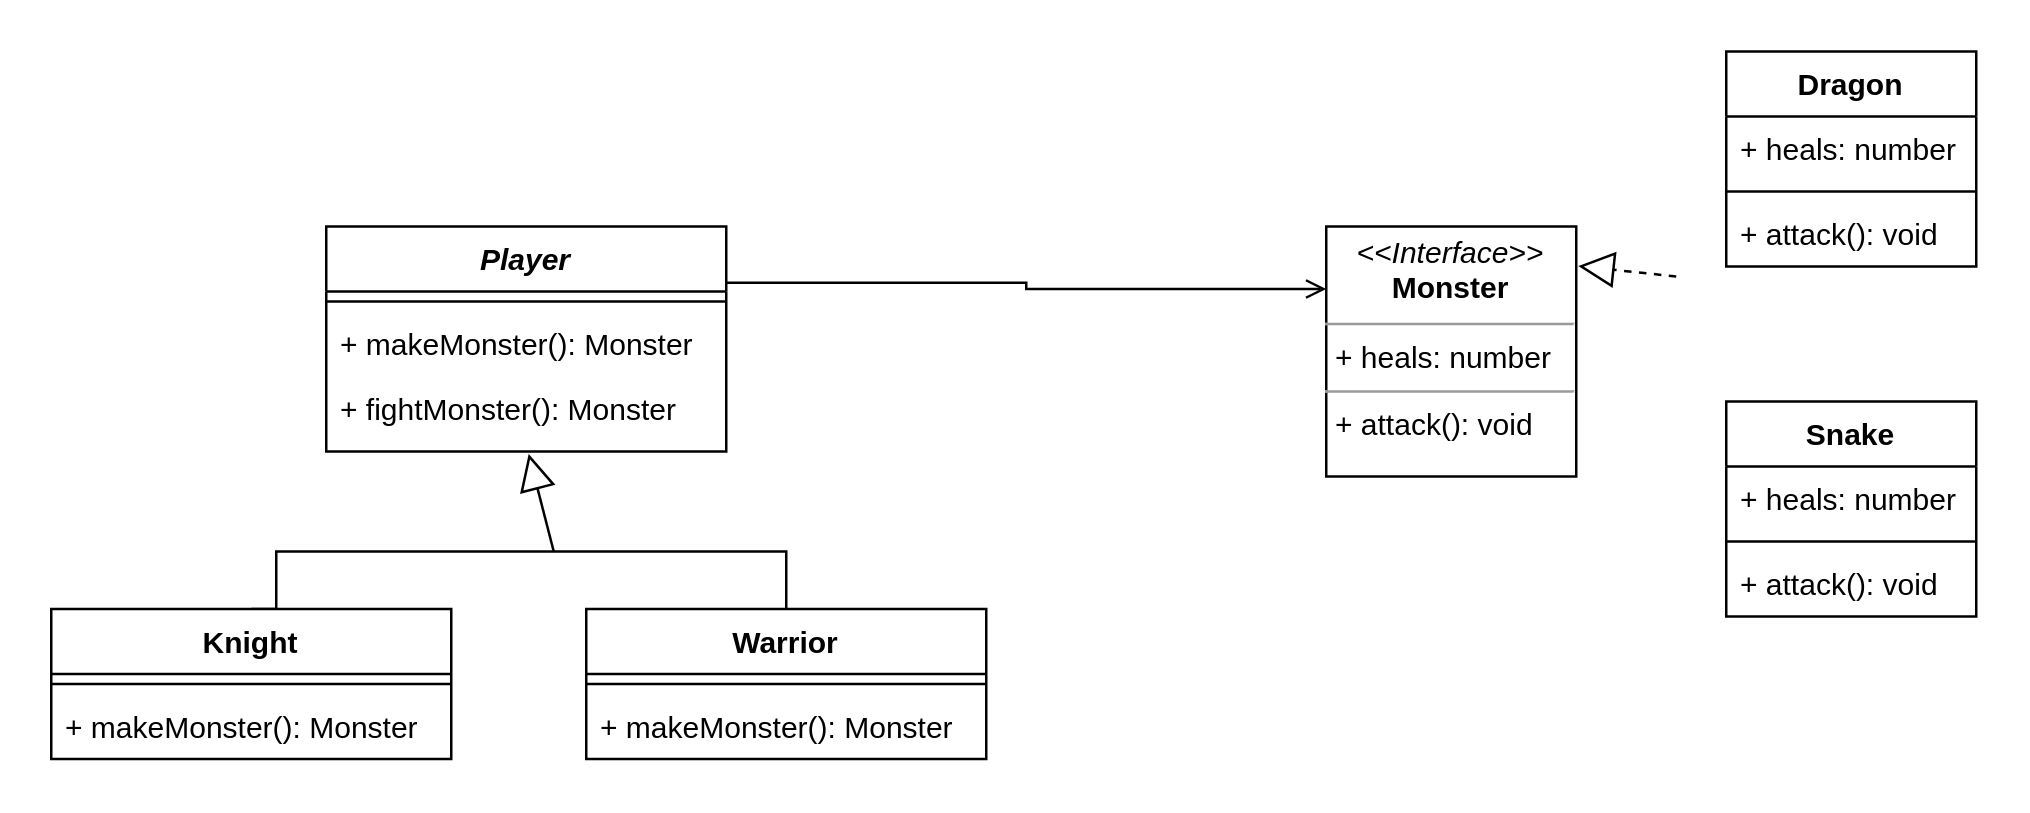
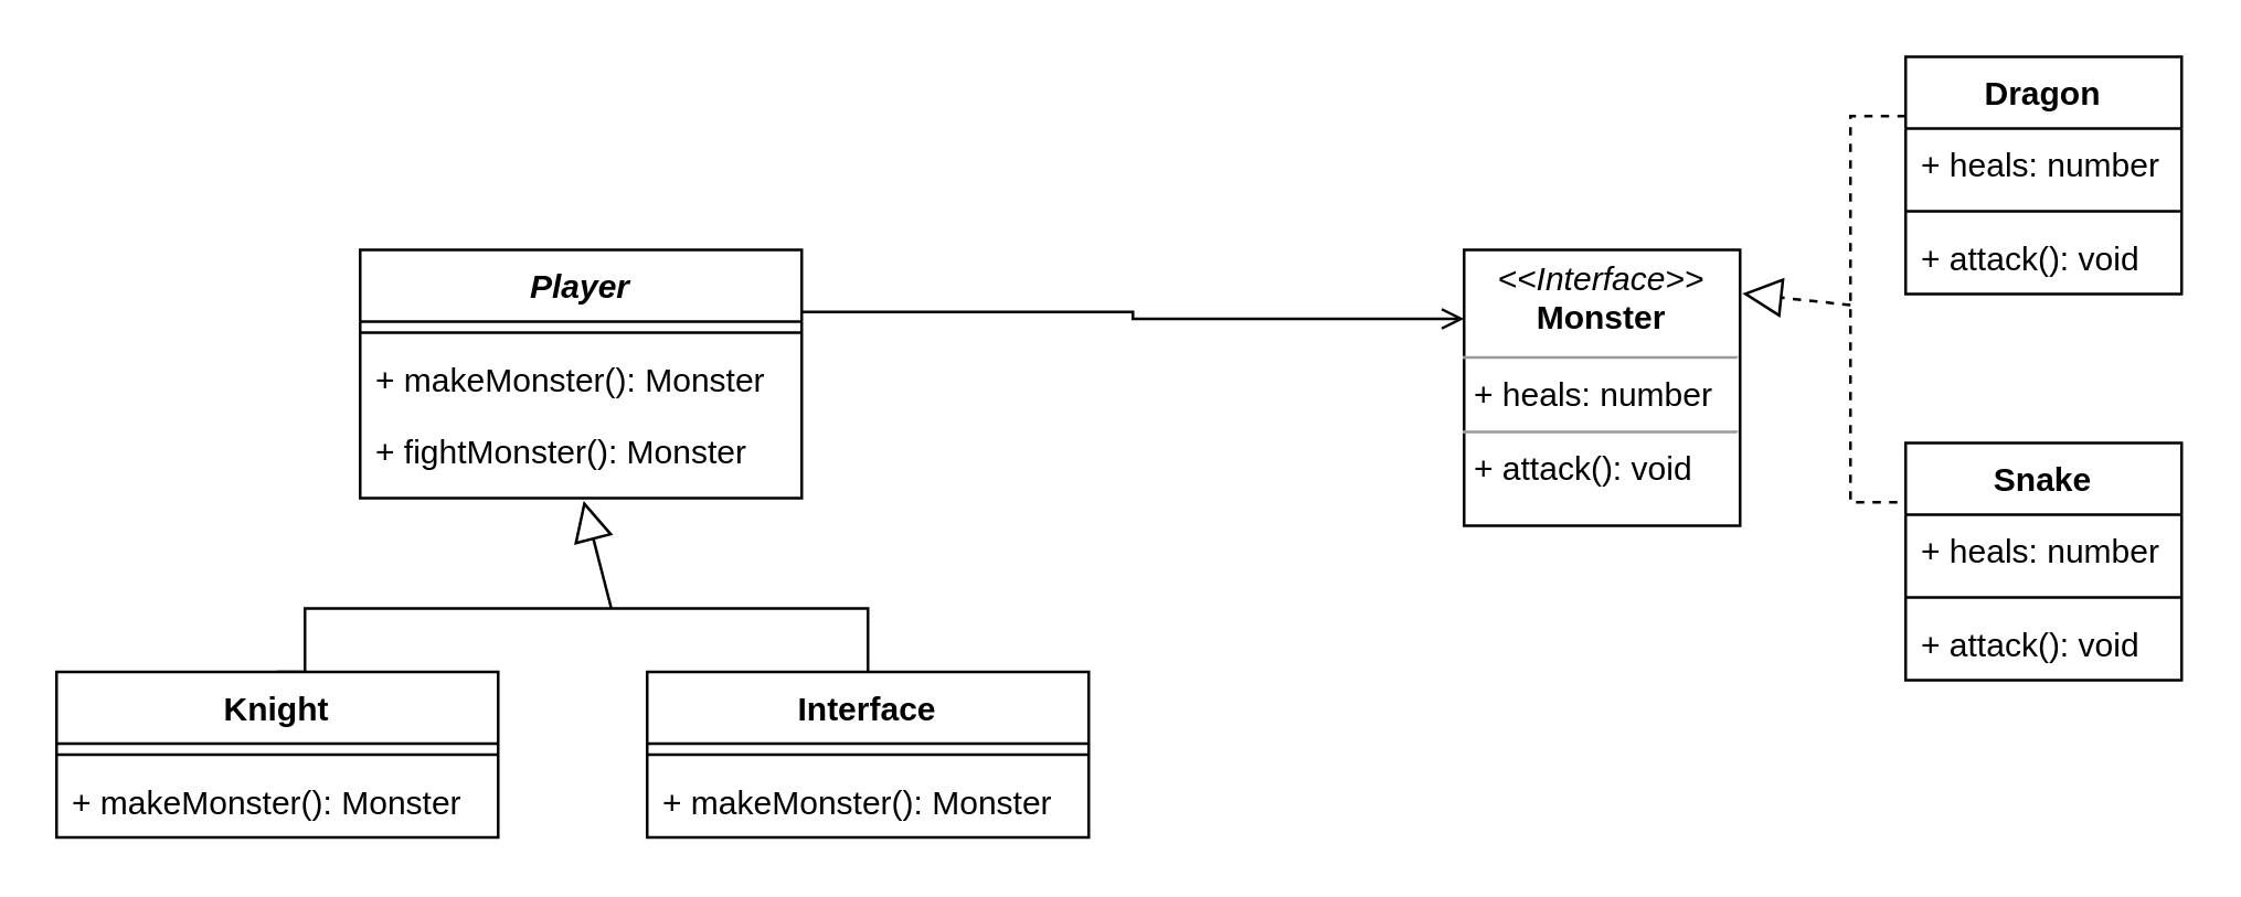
+ <mxCell id="2" style="edgeStyle=orthogonalEdgeStyle;rounded=0;orthogonalLoop=1;jettySize=auto;html=1;exitX=0;exitY=0.25;exitDx=0;exitDy=0;entryX=0;entryY=0.25;entryDx=0;entryDy=0;endArrow=none;endFill=0;dashed=1;" edge="1" parent="1" source="3" target="7"><mxGeometry relative="1" as="geometry"><Array as="points"><mxPoint x="670" y="42" /><mxPoint x="670" y="182" /></Array></mxGeometry></mxCell>
- <mxCell id="16" value="Warrior" style="swimlane;fontStyle=1;align=center;verticalAlign=top;childLayout=stackLayout;horizontal=1;startSize=26;horizontalStack=0;resizeParent=1;resizeParentMax=0;resizeLast=0;collapsible=1;marginBottom=0;" vertex="1" parent="1"><mxGeometry x="234" y="243" width="160" height="60" as="geometry" /></mxCell>
+ <mxCell id="16" value="Interface" style="swimlane;fontStyle=1;align=center;verticalAlign=top;childLayout=stackLayout;horizontal=1;startSize=26;horizontalStack=0;resizeParent=1;resizeParentMax=0;resizeLast=0;collapsible=1;marginBottom=0;" vertex="1" parent="1"><mxGeometry x="234" y="243" width="160" height="60" as="geometry" /></mxCell>
